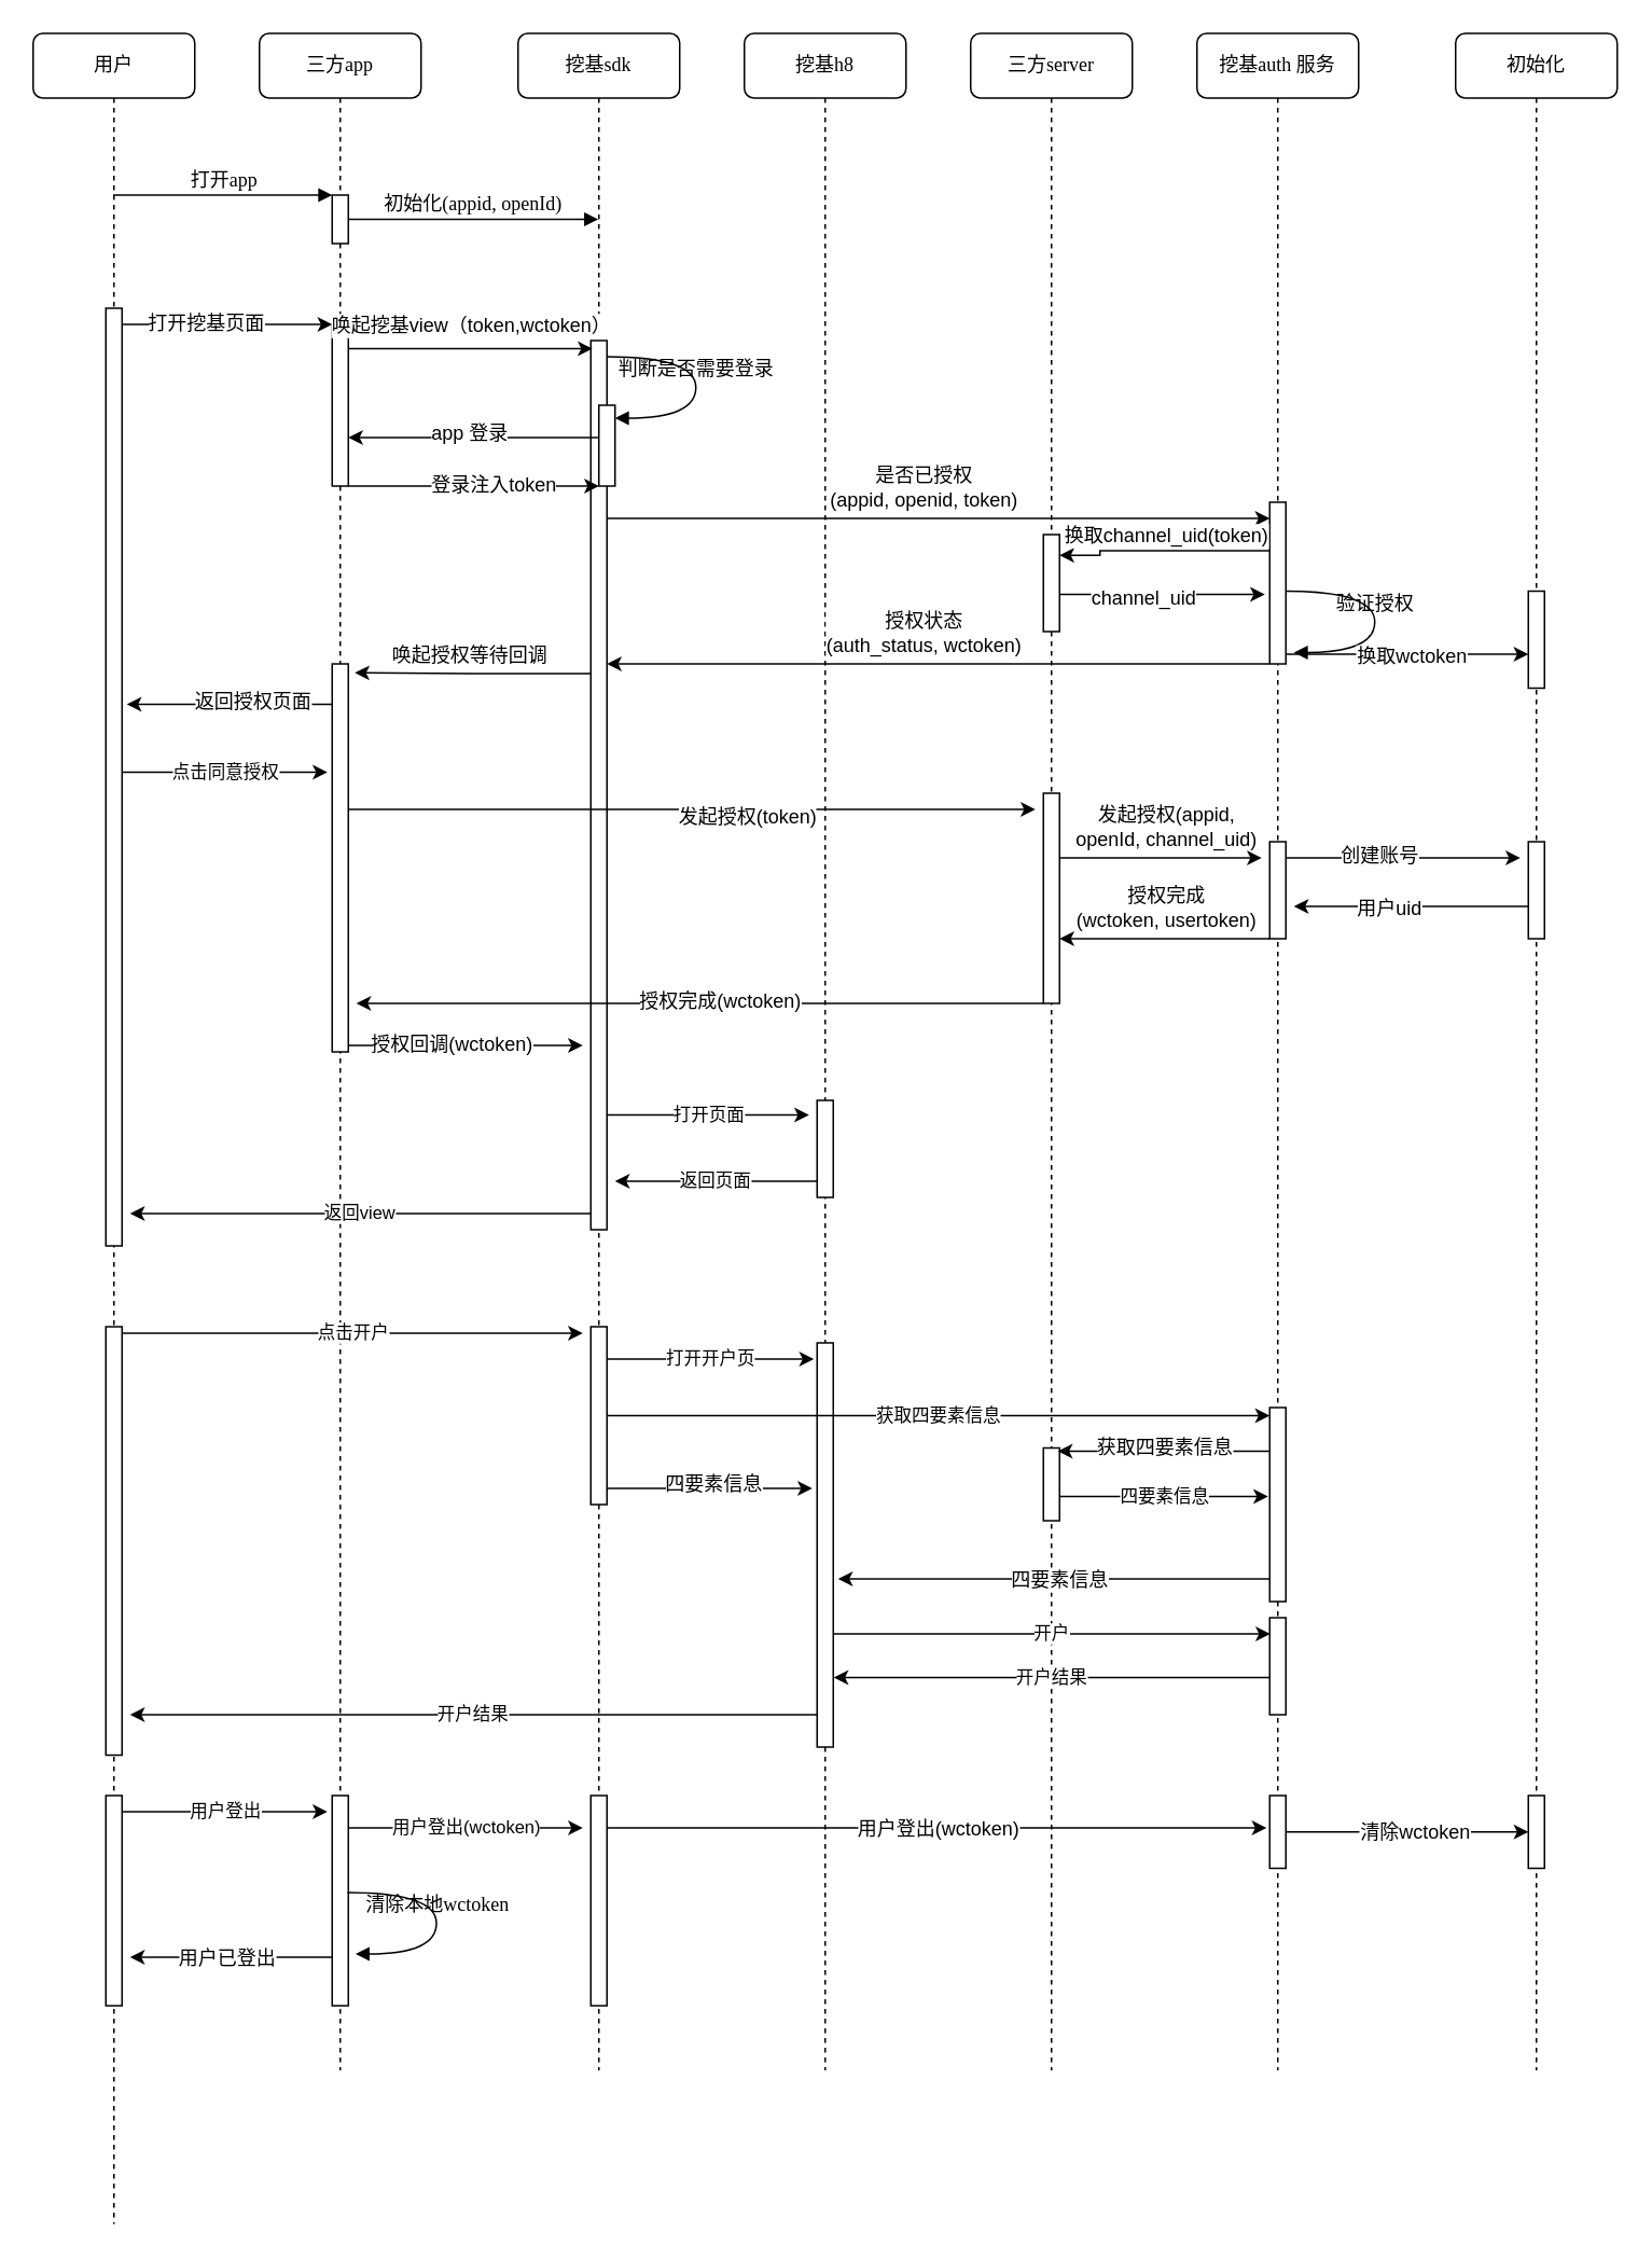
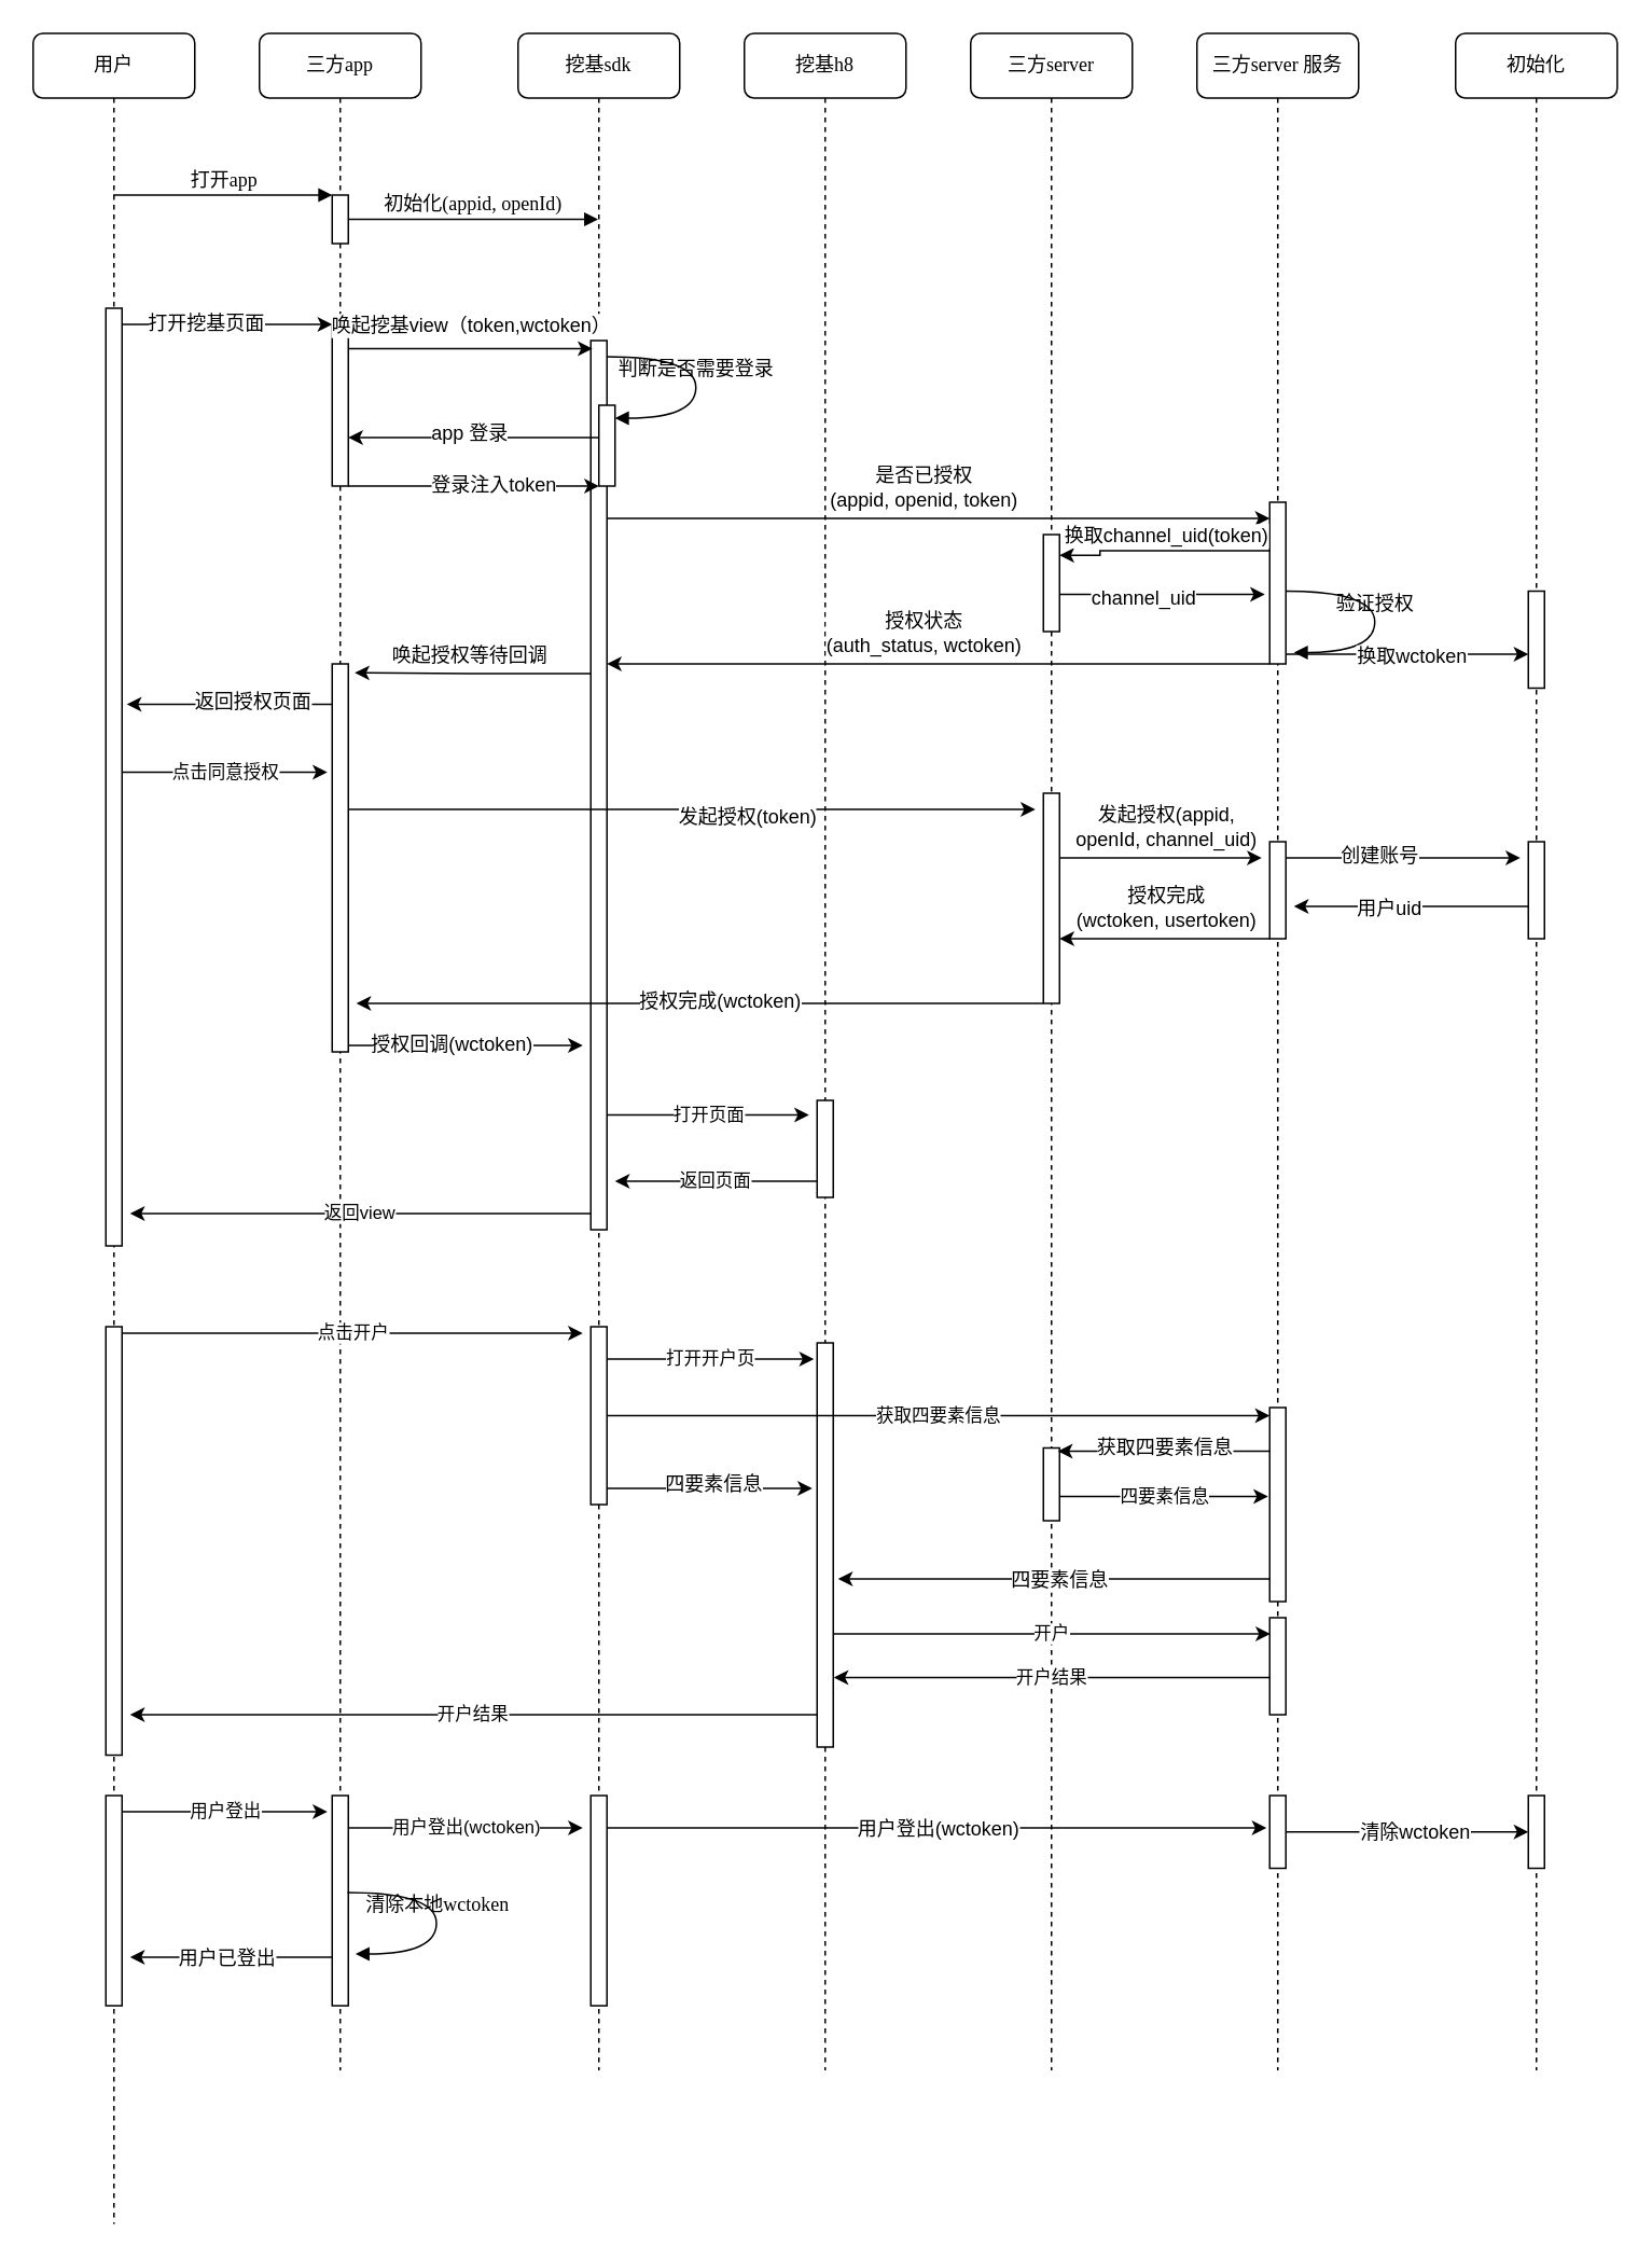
- <mxCell id="18" value="挖基auth 服务" style="shape=umlLifeline;perimeter=lifelinePerimeter;whiteSpace=wrap;html=1;container=1;collapsible=0;recursiveResize=0;outlineConnect=0;rounded=1;shadow=0;comic=0;labelBackgroundColor=none;strokeColor=#000000;strokeWidth=1;fillColor=#FFFFFF;fontFamily=Verdana;fontSize=12;fontColor=#000000;align=center;" parent="1" vertex="1"><mxGeometry x="740" y="20" width="100" height="1260" as="geometry" /></mxCell>
+ <mxCell id="18" value="三方server 服务" style="shape=umlLifeline;perimeter=lifelinePerimeter;whiteSpace=wrap;html=1;container=1;collapsible=0;recursiveResize=0;outlineConnect=0;rounded=1;shadow=0;comic=0;labelBackgroundColor=none;strokeColor=#000000;strokeWidth=1;fillColor=#FFFFFF;fontFamily=Verdana;fontSize=12;fontColor=#000000;align=center;" parent="1" vertex="1"><mxGeometry x="740" y="20" width="100" height="1260" as="geometry" /></mxCell>
